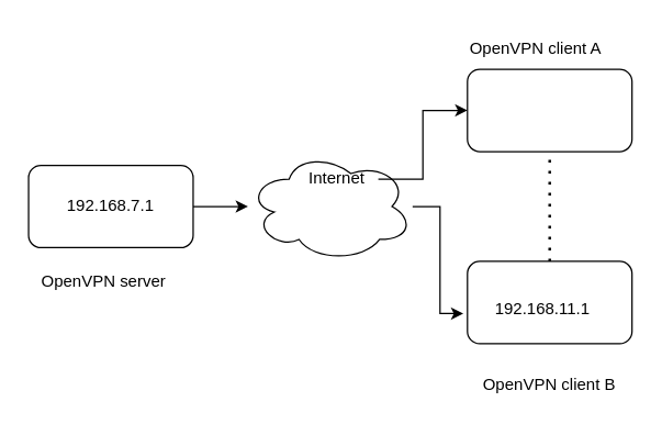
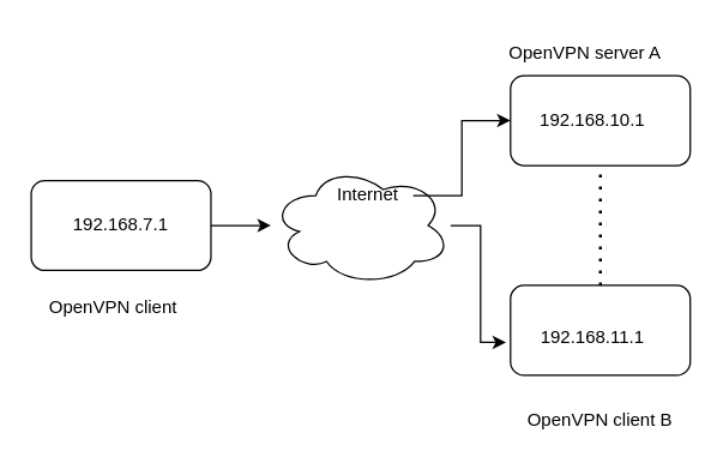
- <mxCell id="14" value="OpenVPN client A" style="text;html=1;strokeColor=none;fillColor=none;align=center;verticalAlign=middle;whiteSpace=wrap;rounded=0;" vertex="1" parent="1"><mxGeometry x="330" y="20" width="120" height="30" as="geometry" /></mxCell>
+ <mxCell id="14" value="OpenVPN server A" style="text;html=1;strokeColor=none;fillColor=none;align=center;verticalAlign=middle;whiteSpace=wrap;rounded=0;" vertex="1" parent="1"><mxGeometry x="330" y="20" width="120" height="30" as="geometry" /></mxCell>
+ <mxCell id="9" value="192.168.10.1" style="text;html=1;strokeColor=none;fillColor=none;align=center;verticalAlign=middle;whiteSpace=wrap;rounded=0;" vertex="1" parent="1"><mxGeometry x="365" y="65" width="60" height="30" as="geometry" /></mxCell>
- <mxCell id="13" value="OpenVPN server" style="text;html=1;strokeColor=none;fillColor=none;align=center;verticalAlign=middle;whiteSpace=wrap;rounded=0;" vertex="1" parent="1"><mxGeometry x="20" y="190" width="110" height="30" as="geometry" /></mxCell>
+ <mxCell id="13" value="OpenVPN client" style="text;html=1;strokeColor=none;fillColor=none;align=center;verticalAlign=middle;whiteSpace=wrap;rounded=0;" vertex="1" parent="1"><mxGeometry x="20" y="190" width="110" height="30" as="geometry" /></mxCell>
